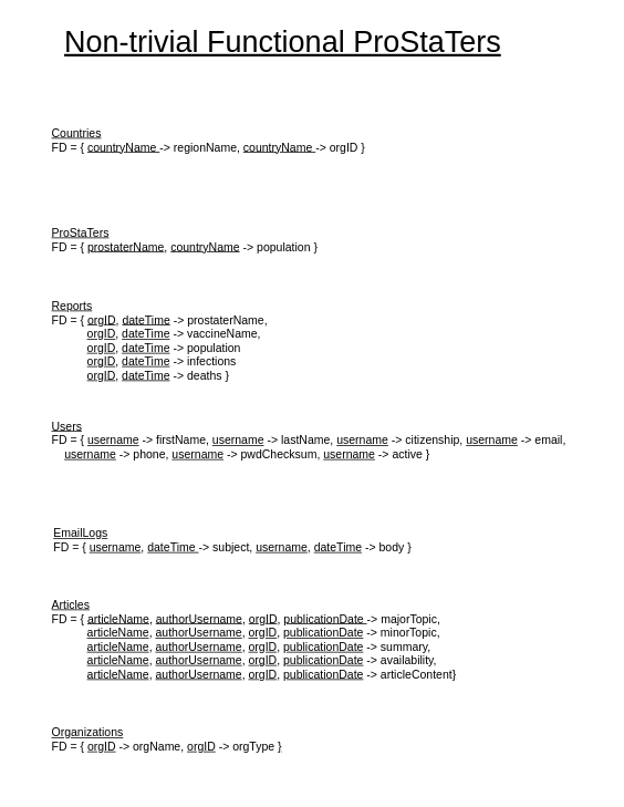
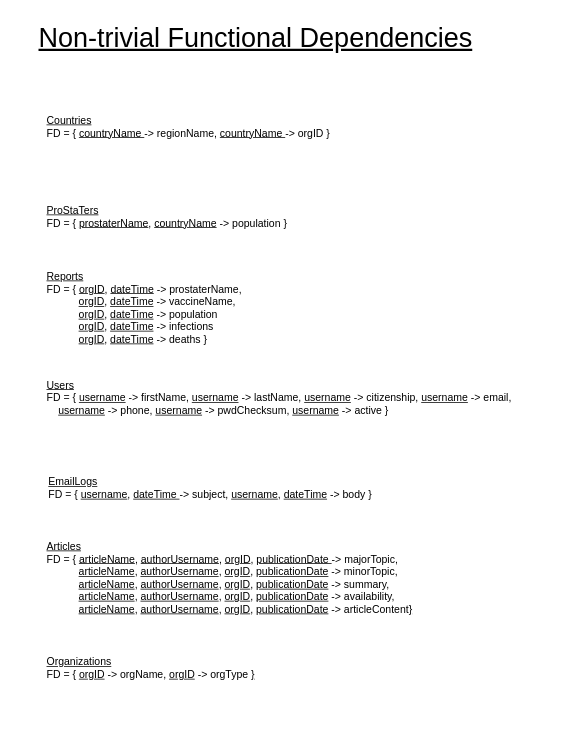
- <mxCell id="9" value="&lt;font style=&quot;font-size: 36px;&quot;&gt;&lt;u&gt;Non-trivial Functional ProStaTers&lt;/u&gt;&lt;/font&gt;" style="text;html=1;align=center;verticalAlign=middle;resizable=0;points=[];autosize=1;strokeColor=none;fillColor=none;" vertex="1" parent="1"><mxGeometry x="40" y="20" width="600" height="60" as="geometry" /></mxCell>
+ <mxCell id="9" value="&lt;font style=&quot;font-size: 36px;&quot;&gt;&lt;u&gt;Non-trivial Functional Dependencies&lt;/u&gt;&lt;/font&gt;" style="text;html=1;align=center;verticalAlign=middle;resizable=0;points=[];autosize=1;strokeColor=none;fillColor=none;" vertex="1" parent="1"><mxGeometry x="40" y="20" width="600" height="60" as="geometry" /></mxCell>
